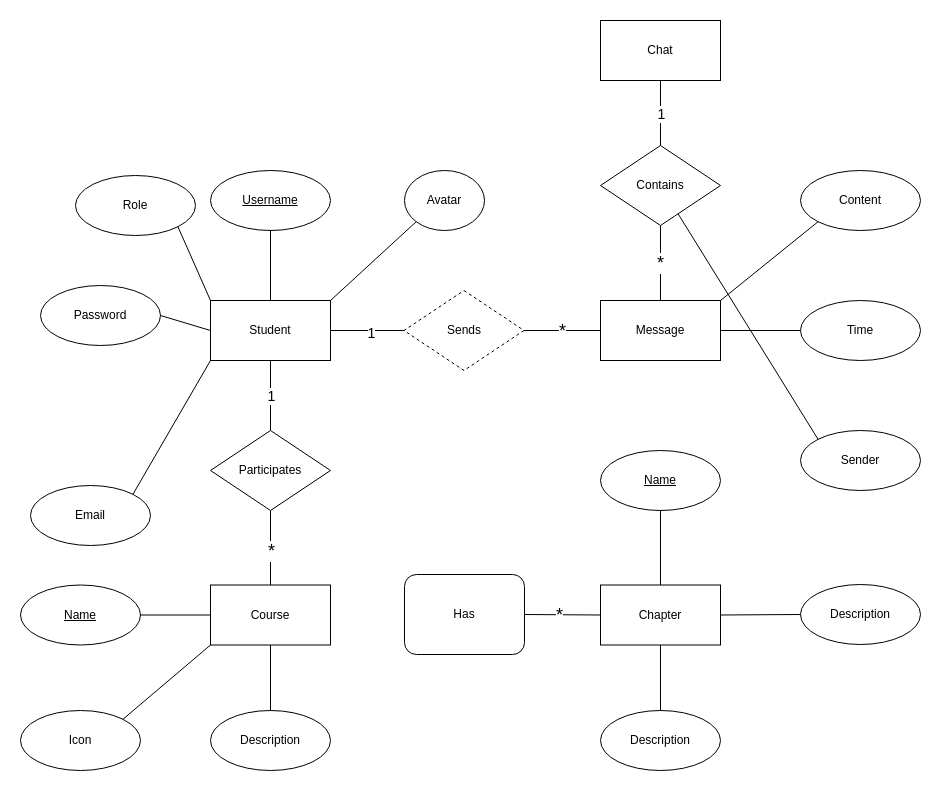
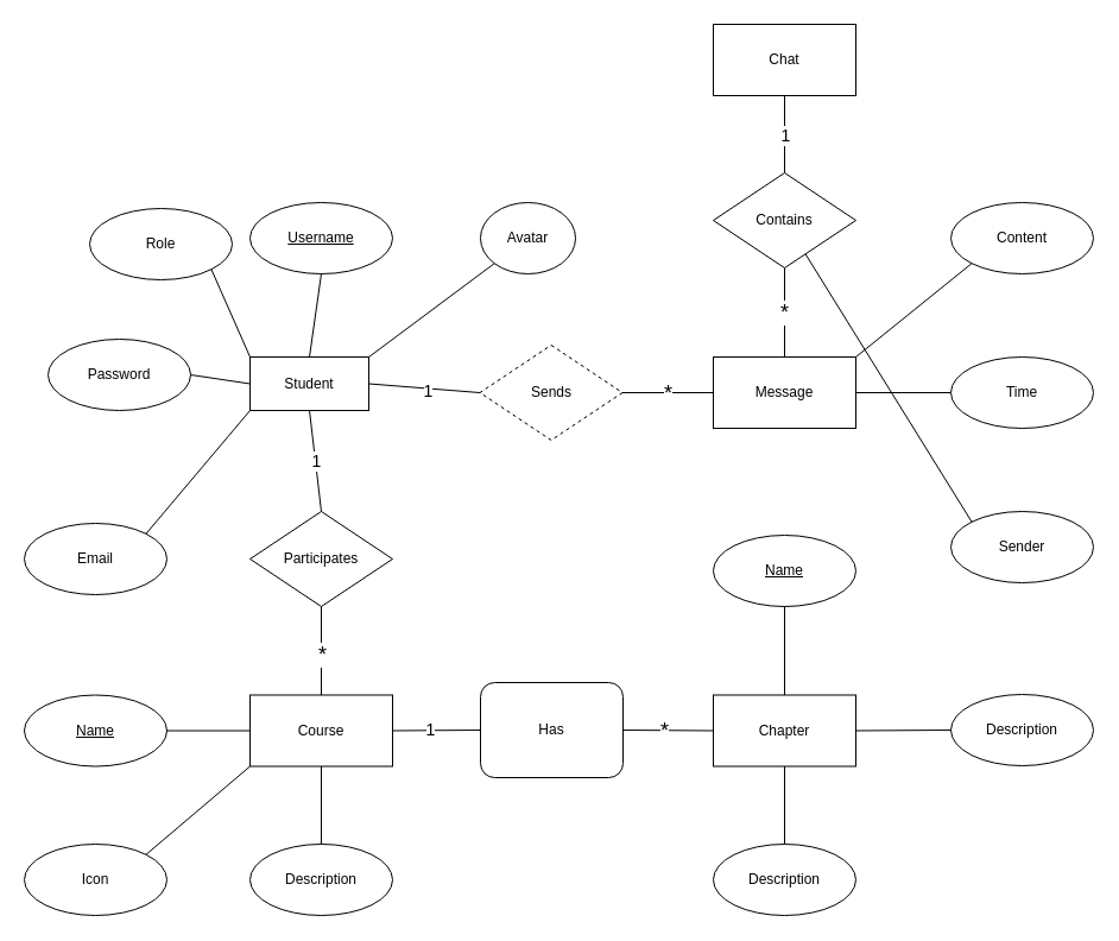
- <mxCell id="2" value="Student" style="rounded=0;whiteSpace=wrap;html=1;" parent="1" vertex="1"><mxGeometry x="210" y="300" width="120" height="60" as="geometry" /></mxCell>
+ <mxCell id="2" value="Student" style="rounded=0;whiteSpace=wrap;html=1;" parent="1" vertex="1"><mxGeometry x="210" y="300" width="100" height="45" as="geometry" /></mxCell>
- <mxCell id="4" value="Email" style="ellipse;whiteSpace=wrap;html=1;" parent="1" vertex="1"><mxGeometry x="30" y="485" width="120" height="60" as="geometry" /></mxCell>
+ <mxCell id="4" value="Email" style="ellipse;whiteSpace=wrap;html=1;" parent="1" vertex="1"><mxGeometry x="20" y="440" width="120" height="60" as="geometry" /></mxCell>
+ <mxCell id="18" value="" style="endArrow=none;html=1;rounded=0;entryX=0;entryY=0.5;entryDx=0;entryDy=0;exitX=1;exitY=0.5;exitDx=0;exitDy=0;" parent="1" source="12" target="17" edge="1"><mxGeometry width="50" height="50" relative="1" as="geometry"><mxPoint x="410" y="580" as="sourcePoint" /><mxPoint x="558" y="617" as="targetPoint" /></mxGeometry></mxCell>
+ <mxCell id="19" value="1" style="edgeLabel;html=1;align=center;verticalAlign=middle;resizable=0;points=[];fontSize=14;" parent="18" vertex="1" connectable="0"><mxGeometry x="-0.122" y="1" relative="1" as="geometry"><mxPoint as="offset" /></mxGeometry></mxCell>
